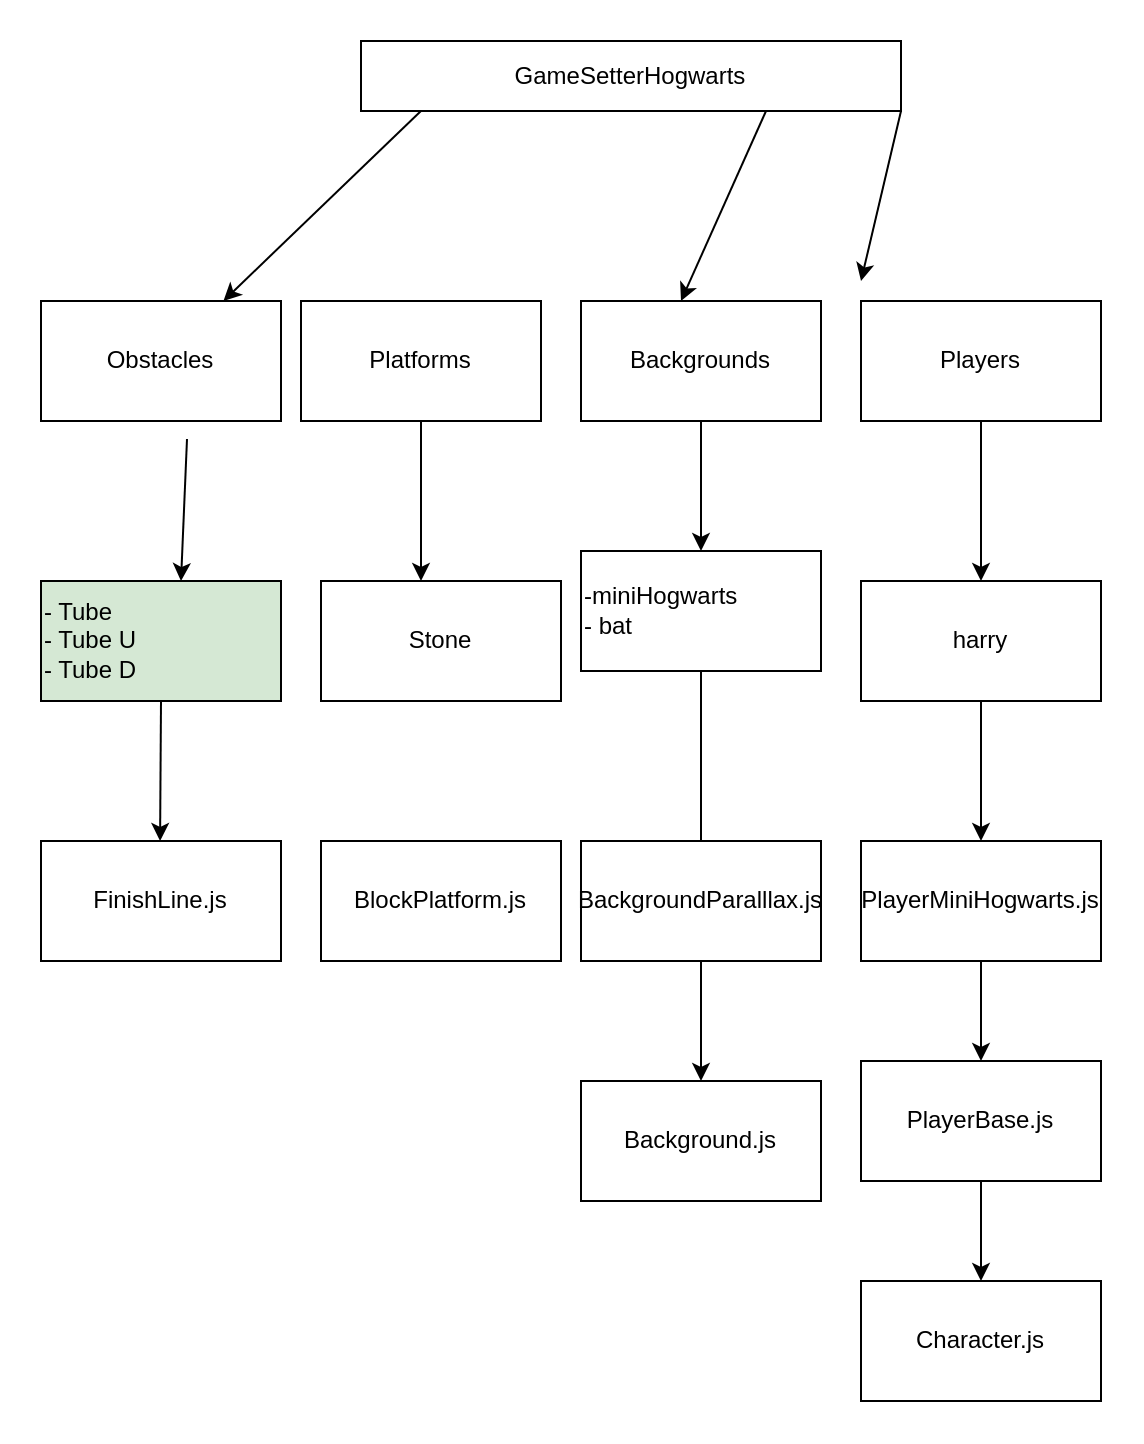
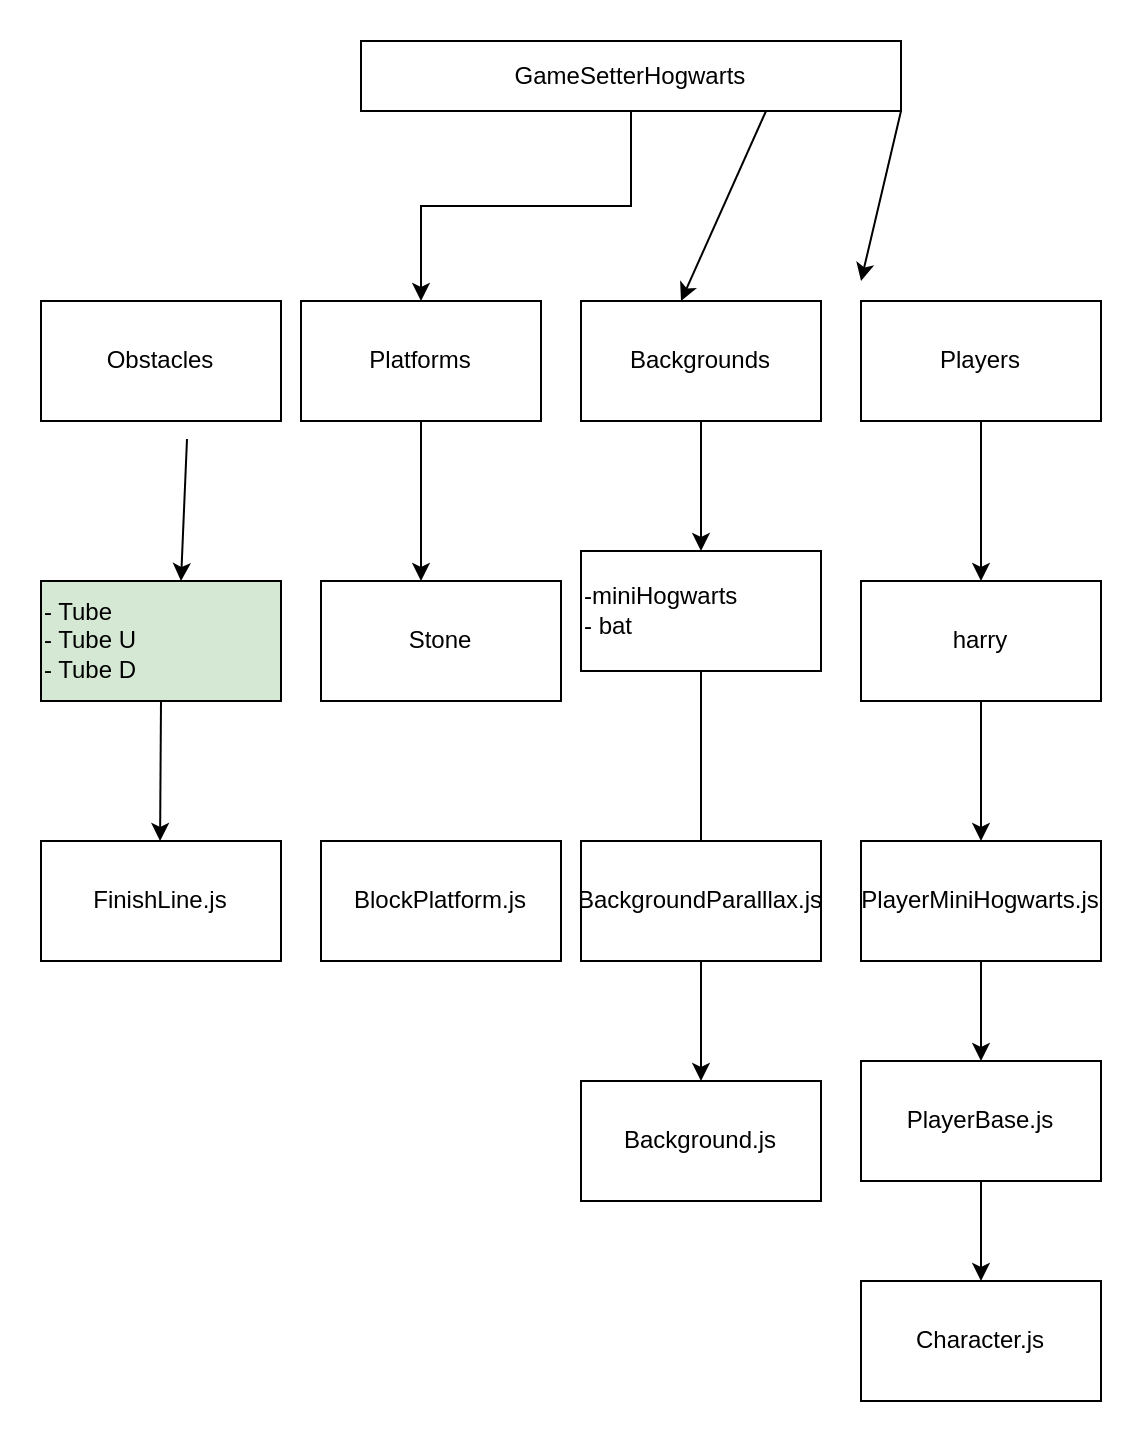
- <mxCell id="4" value="" style="endArrow=classic;html=1;rounded=0;exitX=0.111;exitY=1;exitDx=0;exitDy=0;exitPerimeter=0;" edge="1" parent="1" source="3" target="5"><mxGeometry width="50" height="50" relative="1" as="geometry"><mxPoint x="130" y="90" as="sourcePoint" /><mxPoint x="90" y="150" as="targetPoint" /></mxGeometry></mxCell>
+ <mxCell id="2" style="edgeStyle=orthogonalEdgeStyle;rounded=0;orthogonalLoop=1;jettySize=auto;html=1;exitX=0.5;exitY=1;exitDx=0;exitDy=0;" edge="1" parent="1" source="3" target="10"><mxGeometry relative="1" as="geometry"><mxPoint x="210.308" y="150" as="targetPoint" /></mxGeometry></mxCell>
